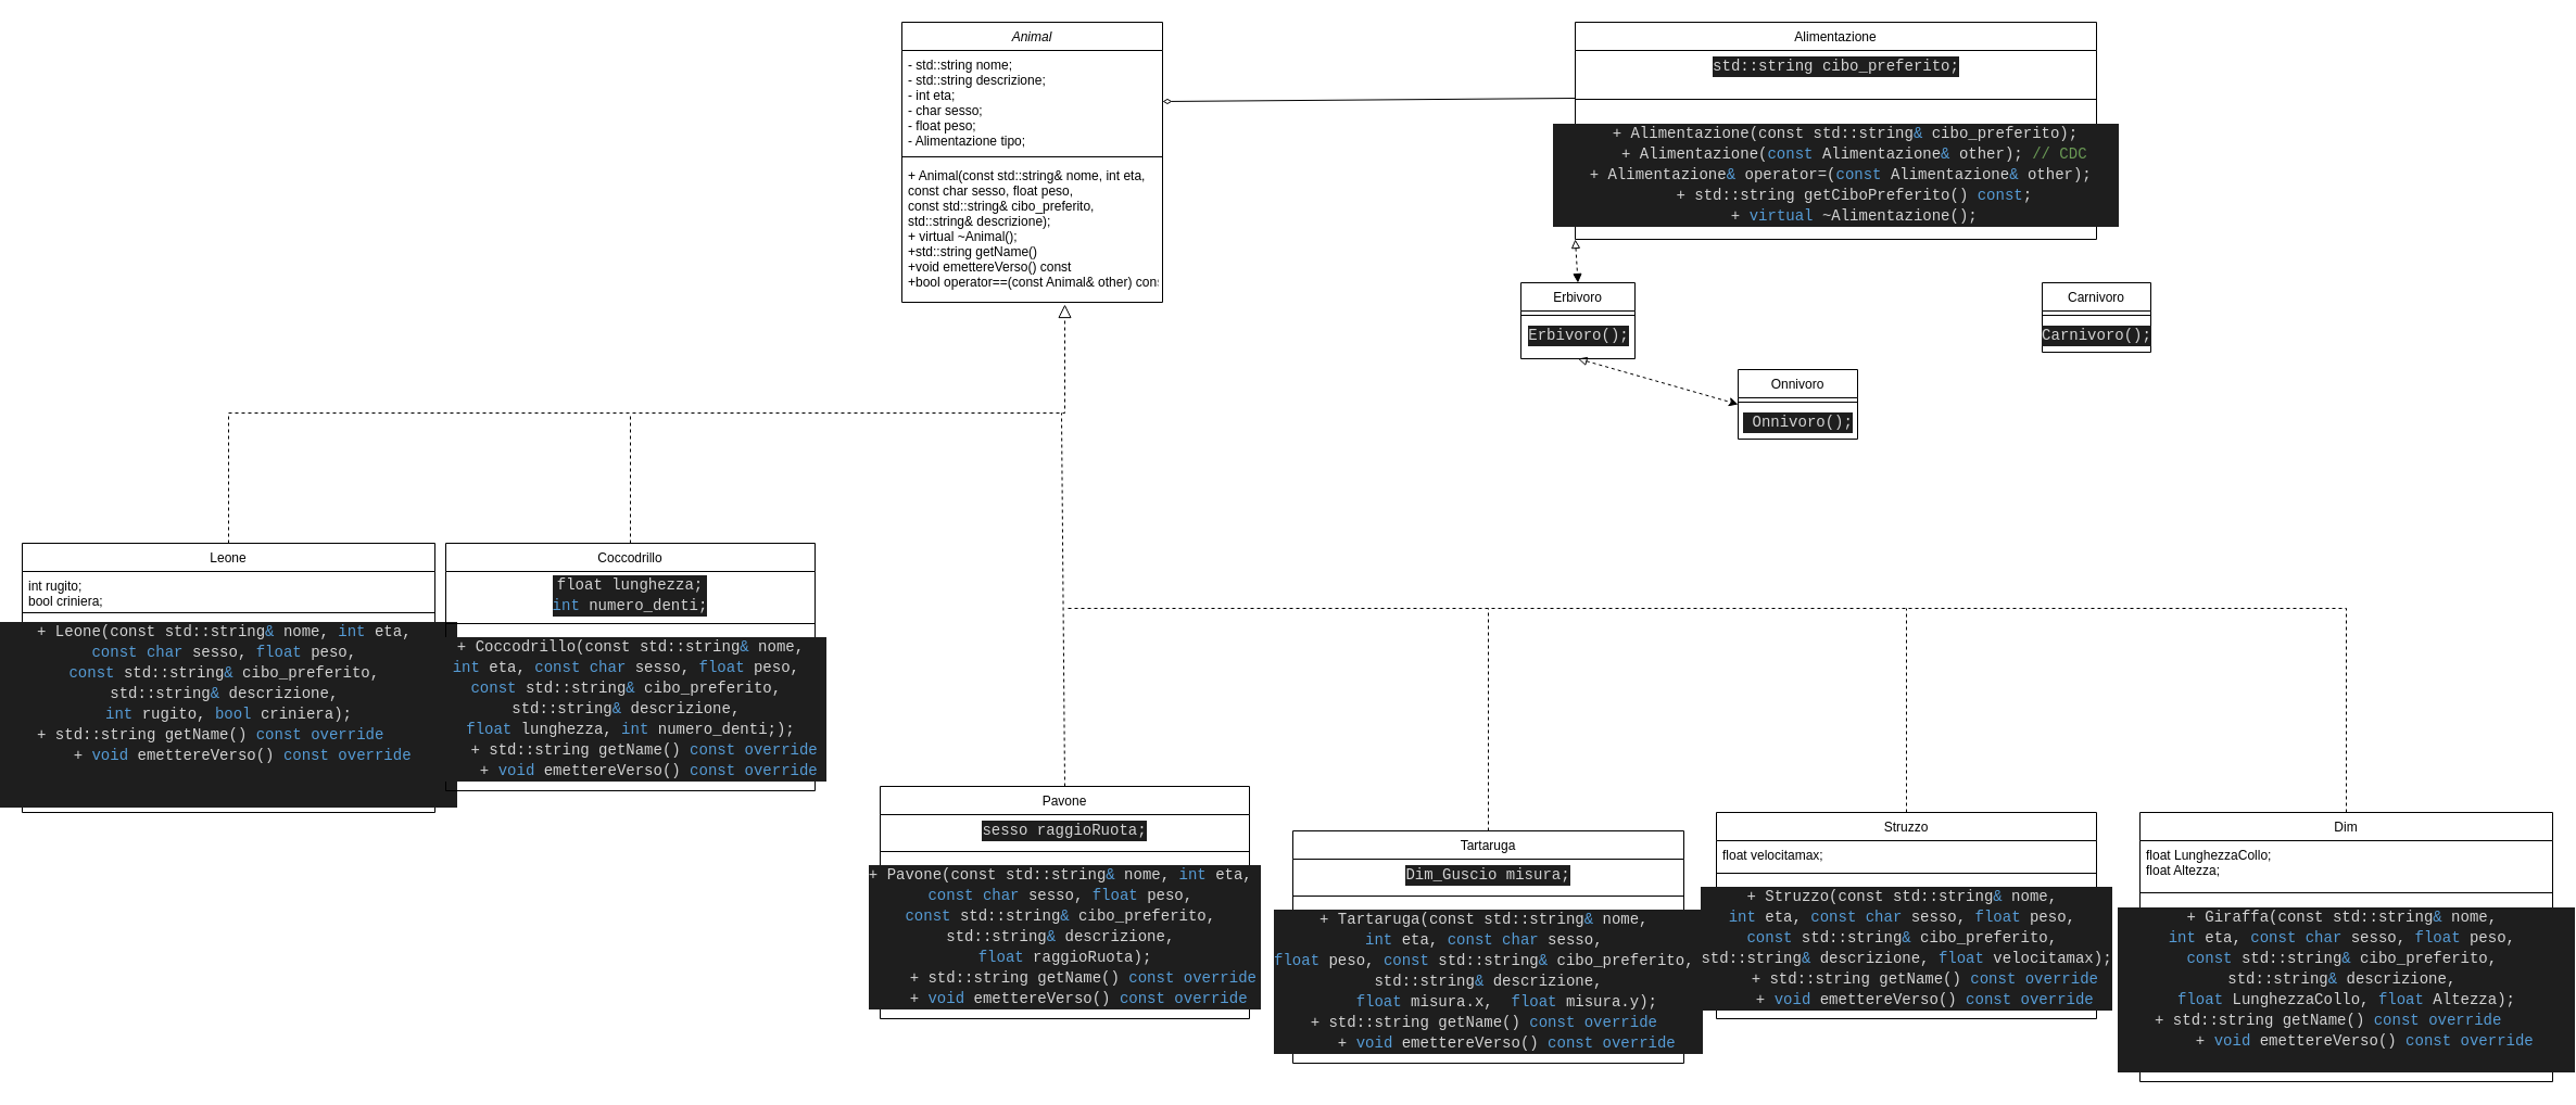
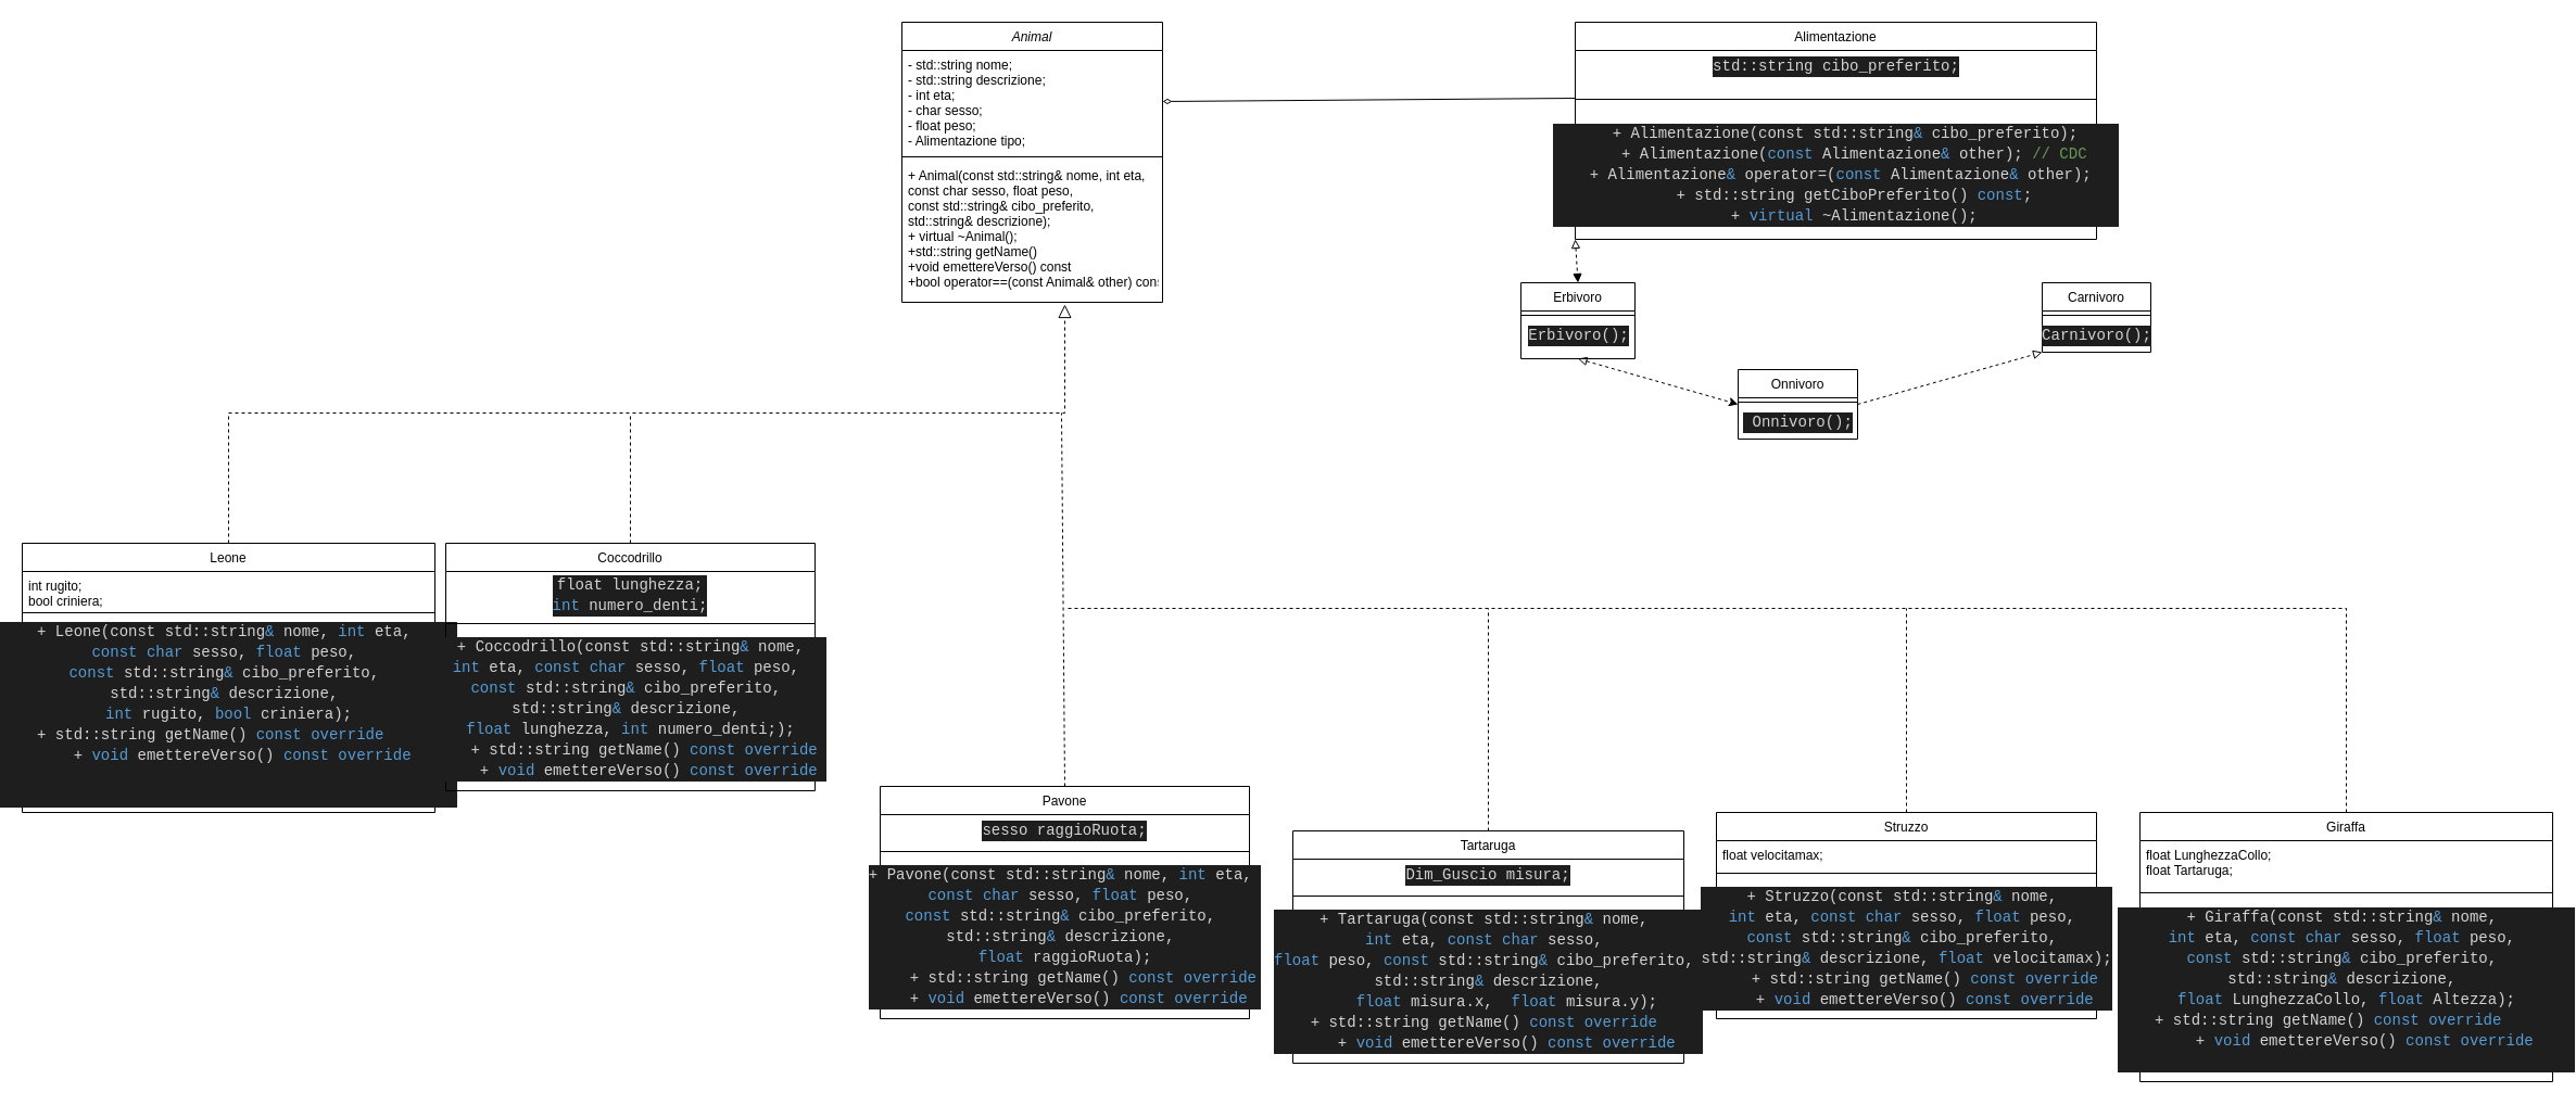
+ <mxCell id="52" value="" style="endArrow=block;html=1;rounded=0;exitX=1;exitY=0.5;exitDx=0;exitDy=0;dashed=1;endFill=0;entryX=0;entryY=1;entryDx=0;entryDy=0;" parent="1" source="47" edge="1" target="41"><mxGeometry width="50" height="50" relative="1" as="geometry"><mxPoint x="1460" y="250" as="sourcePoint" /><mxPoint x="1720" y="240" as="targetPoint" /></mxGeometry></mxCell>
- <mxCell id="11" value="Dim" style="swimlane;fontStyle=0;align=center;verticalAlign=top;childLayout=stackLayout;horizontal=1;startSize=26;horizontalStack=0;resizeParent=1;resizeLast=0;collapsible=1;marginBottom=0;rounded=0;shadow=0;strokeWidth=1;" parent="1" vertex="1"><mxGeometry x="1970" y="748" width="380" height="248" as="geometry"><mxRectangle x="340" y="380" width="170" height="26" as="alternateBounds" /></mxGeometry></mxCell>
+ <mxCell id="11" value="Giraffa" style="swimlane;fontStyle=0;align=center;verticalAlign=top;childLayout=stackLayout;horizontal=1;startSize=26;horizontalStack=0;resizeParent=1;resizeLast=0;collapsible=1;marginBottom=0;rounded=0;shadow=0;strokeWidth=1;" parent="1" vertex="1"><mxGeometry x="1970" y="748" width="380" height="248" as="geometry"><mxRectangle x="340" y="380" width="170" height="26" as="alternateBounds" /></mxGeometry></mxCell>
- <mxCell id="12" value="float LunghezzaCollo;&#10;float Altezza;" style="text;align=left;verticalAlign=top;spacingLeft=4;spacingRight=4;overflow=hidden;rotatable=0;points=[[0,0.5],[1,0.5]];portConstraint=eastwest;" parent="11" vertex="1"><mxGeometry y="26" width="380" height="44" as="geometry" /></mxCell>
+ <mxCell id="12" value="float LunghezzaCollo;&#10;float Tartaruga;" style="text;align=left;verticalAlign=top;spacingLeft=4;spacingRight=4;overflow=hidden;rotatable=0;points=[[0,0.5],[1,0.5]];portConstraint=eastwest;" parent="11" vertex="1"><mxGeometry y="26" width="380" height="44" as="geometry" /></mxCell>
